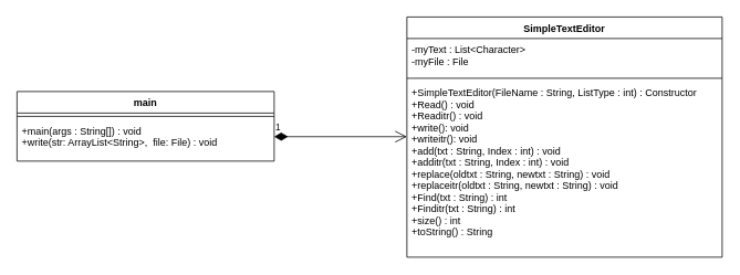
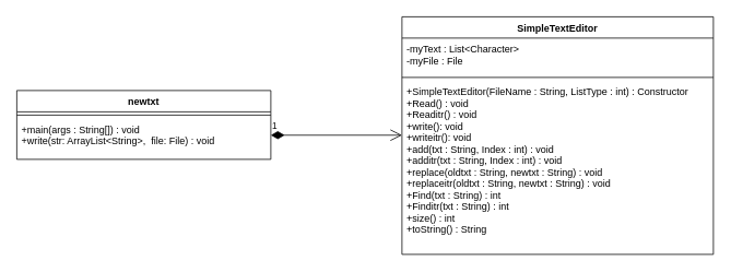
- <mxCell id="7" value="main" style="swimlane;fontStyle=1;align=center;verticalAlign=top;childLayout=stackLayout;horizontal=1;startSize=26;horizontalStack=0;resizeParent=1;resizeParentMax=0;resizeLast=0;collapsible=1;marginBottom=0;" vertex="1" parent="1"><mxGeometry x="20" y="110" width="310" height="84" as="geometry" /></mxCell>
+ <mxCell id="7" value="newtxt" style="swimlane;fontStyle=1;align=center;verticalAlign=top;childLayout=stackLayout;horizontal=1;startSize=26;horizontalStack=0;resizeParent=1;resizeParentMax=0;resizeLast=0;collapsible=1;marginBottom=0;" vertex="1" parent="1"><mxGeometry x="20" y="110" width="310" height="84" as="geometry" /></mxCell>
